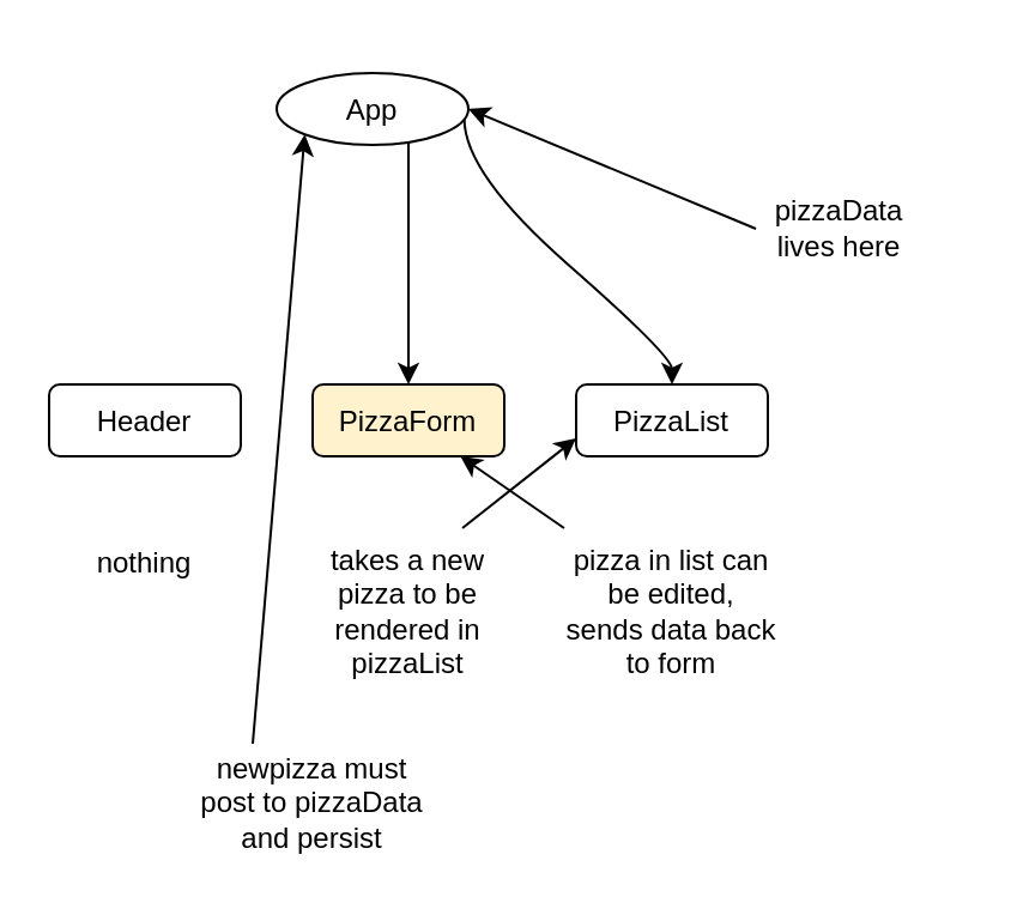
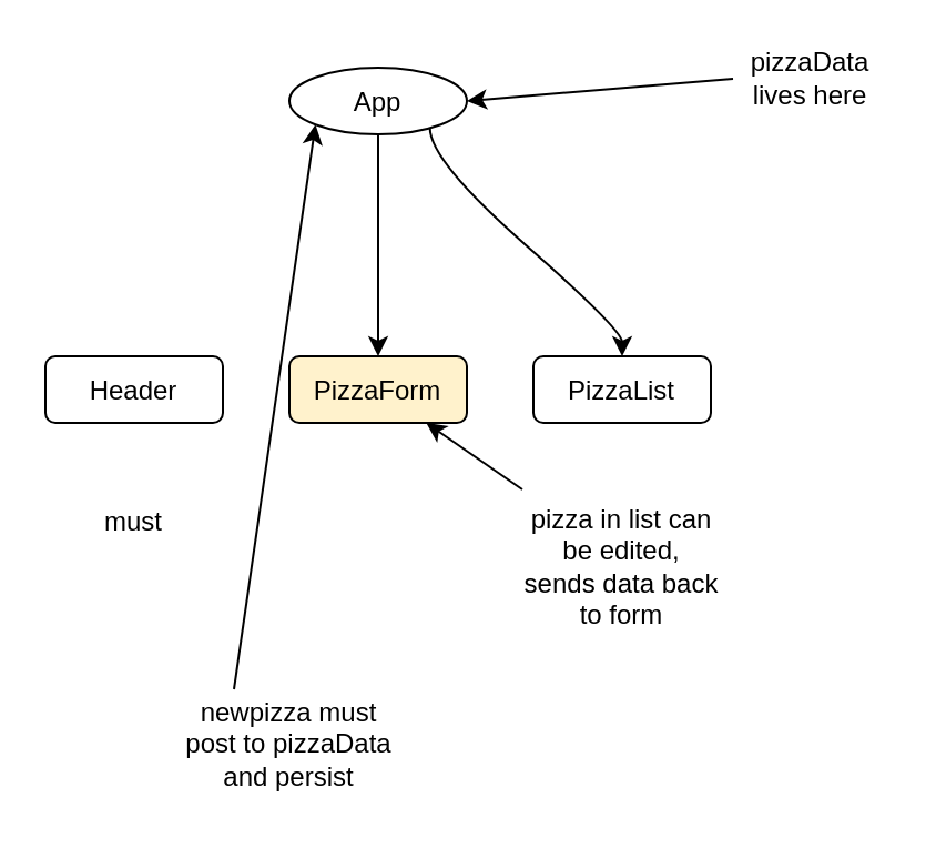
- <mxCell id="2" value="App" style="ellipse" vertex="1" parent="1"><mxGeometry x="115" y="30" width="80" height="30" as="geometry" /></mxCell>
+ <mxCell id="2" value="App" style="ellipse" vertex="1" parent="1"><mxGeometry x="130" y="30" width="80" height="30" as="geometry" /></mxCell>
- <mxCell id="12" value="pizzaData lives here" style="text;strokeColor=none;align=center;fillColor=none;html=1;verticalAlign=middle;whiteSpace=wrap;rounded=0;" vertex="1" parent="1"><mxGeometry x="315" y="80" width="70" height="30" as="geometry" /></mxCell>
+ <mxCell id="12" value="pizzaData lives here" style="text;strokeColor=none;align=center;fillColor=none;html=1;verticalAlign=middle;whiteSpace=wrap;rounded=0;" vertex="1" parent="1"><mxGeometry x="330" y="20" width="70" height="30" as="geometry" /></mxCell>
- <mxCell id="9" style="edgeStyle=none;html=1;exitX=0.75;exitY=0;exitDx=0;exitDy=0;entryX=0;entryY=0.75;entryDx=0;entryDy=0;" edge="1" parent="1" source="10" target="6"><mxGeometry relative="1" as="geometry" /></mxCell>
- <mxCell id="8" value="nothing" style="text;strokeColor=none;align=center;fillColor=none;html=1;verticalAlign=middle;whiteSpace=wrap;rounded=0;" vertex="1" parent="1"><mxGeometry x="30" y="220" width="60" height="30" as="geometry" /></mxCell>
+ <mxCell id="8" value="must" style="text;strokeColor=none;align=center;fillColor=none;html=1;verticalAlign=middle;whiteSpace=wrap;rounded=0;" vertex="1" parent="1"><mxGeometry x="30" y="220" width="60" height="30" as="geometry" /></mxCell>
- <mxCell id="10" value="takes a new pizza to be rendered in pizzaList" style="text;strokeColor=none;align=center;fillColor=none;html=1;verticalAlign=middle;whiteSpace=wrap;rounded=0;" vertex="1" parent="1"><mxGeometry x="125" y="220" width="90" height="70" as="geometry" /></mxCell>
